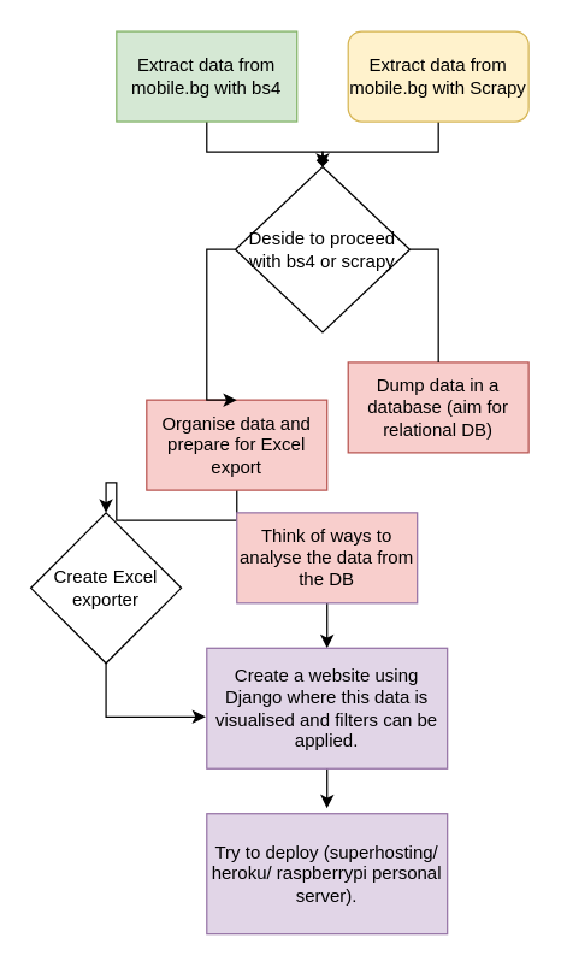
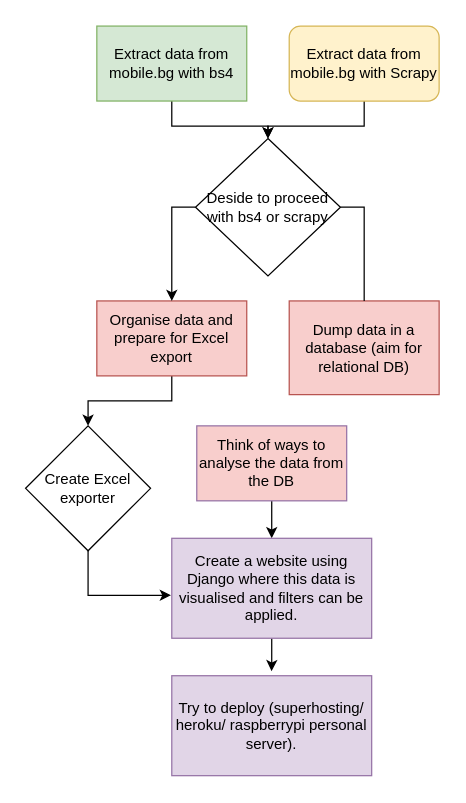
- <mxCell id="4" style="edgeStyle=orthogonalEdgeStyle;rounded=0;orthogonalLoop=1;jettySize=auto;html=1;endArrow=diamond;" edge="1" parent="1" source="5" target="16"><mxGeometry relative="1" as="geometry" /></mxCell>
+ <mxCell id="4" style="edgeStyle=orthogonalEdgeStyle;rounded=0;orthogonalLoop=1;jettySize=auto;html=1;" edge="1" parent="1" source="5" target="16"><mxGeometry relative="1" as="geometry" /></mxCell>
- <mxCell id="8" value="Dump data in a database (aim for relational DB)" style="rounded=0;whiteSpace=wrap;html=1;fillColor=#f8cecc;strokeColor=#b85450;" vertex="1" parent="1"><mxGeometry x="231" y="240" width="120" height="60" as="geometry" /></mxCell>
+ <mxCell id="8" value="Dump data in a database (aim for relational DB)" style="rounded=0;whiteSpace=wrap;html=1;fillColor=#f8cecc;strokeColor=#b85450;" vertex="1" parent="1"><mxGeometry x="231" y="240" width="120" height="75" as="geometry" /></mxCell>
- <mxCell id="7" value="Organise data and prepare for Excel export" style="rounded=0;whiteSpace=wrap;html=1;fillColor=#f8cecc;strokeColor=#b85450;" vertex="1" parent="1"><mxGeometry x="97" y="265" width="120" height="60" as="geometry" /></mxCell>
+ <mxCell id="7" value="Organise data and prepare for Excel export" style="rounded=0;whiteSpace=wrap;html=1;fillColor=#f8cecc;strokeColor=#b85450;" vertex="1" parent="1"><mxGeometry x="77" y="240" width="120" height="60" as="geometry" /></mxCell>
